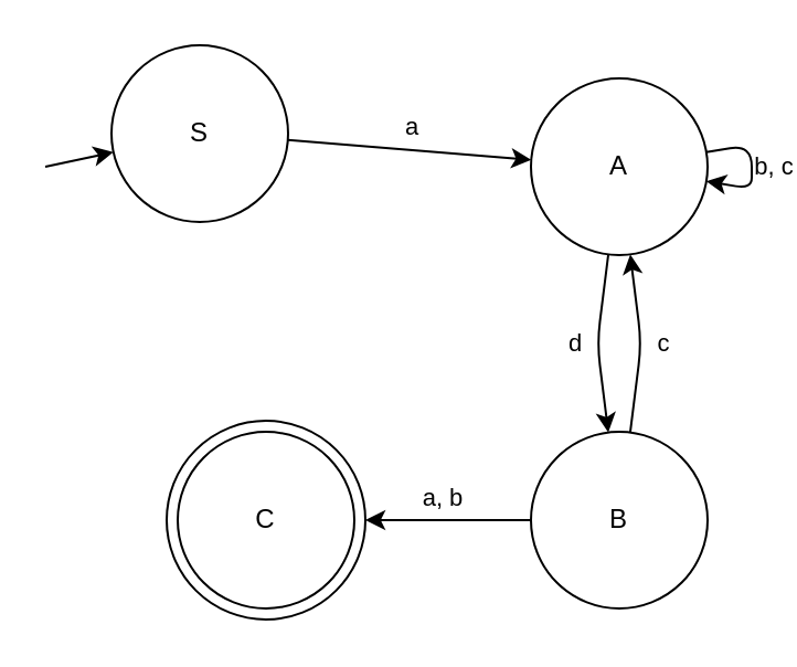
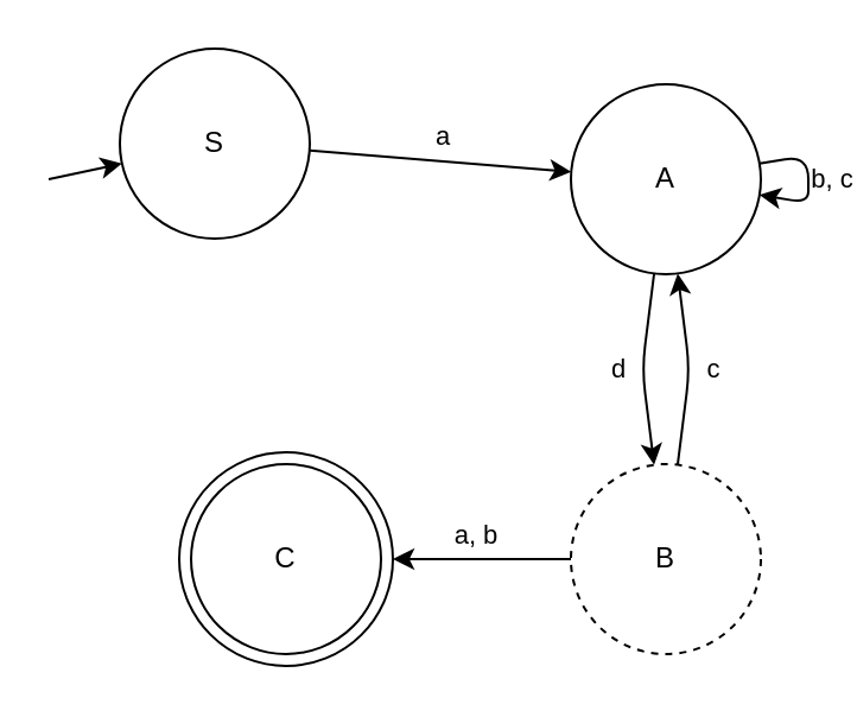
- <mxCell id="10" value="B" style="ellipse;whiteSpace=wrap;html=1;aspect=fixed;" vertex="1" parent="1"><mxGeometry x="240" y="195" width="80" height="80" as="geometry" /></mxCell>
+ <mxCell id="10" value="B" style="ellipse;whiteSpace=wrap;html=1;aspect=fixed;dashed=1;" vertex="1" parent="1"><mxGeometry x="240" y="195" width="80" height="80" as="geometry" /></mxCell>
